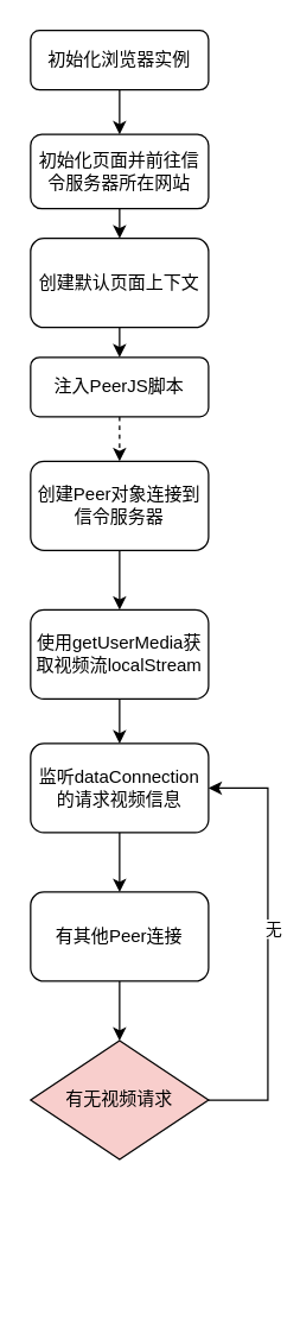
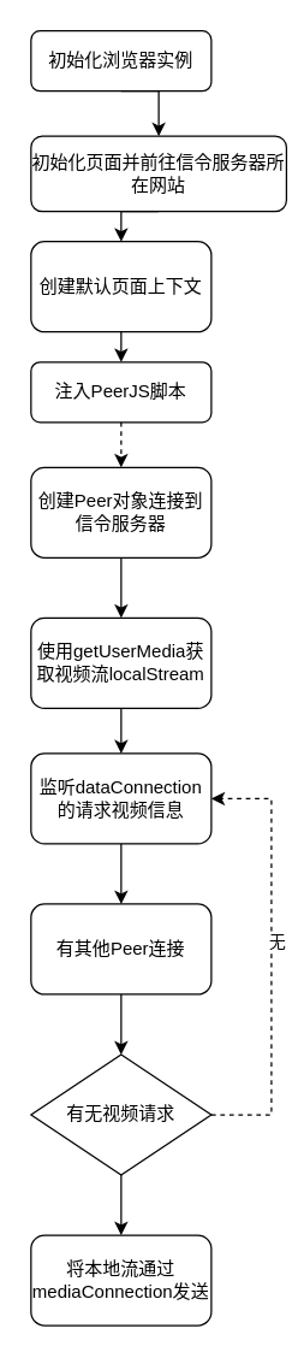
- <mxCell id="11" value="初始化页面并前往信令服务器所在网站" style="rounded=1;whiteSpace=wrap;html=1;" vertex="1" parent="1"><mxGeometry x="20" y="90" width="120" height="50" as="geometry" /></mxCell>
+ <mxCell id="11" value="初始化页面并前往信令服务器所在网站" style="rounded=1;whiteSpace=wrap;html=1;" vertex="1" parent="1"><mxGeometry x="20" y="90" width="170" height="50" as="geometry" /></mxCell>
- <mxCell id="18" style="edgeStyle=orthogonalEdgeStyle;rounded=0;orthogonalLoop=1;jettySize=auto;html=1;exitX=1;exitY=0.5;exitDx=0;exitDy=0;entryX=1;entryY=0.5;entryDx=0;entryDy=0;" edge="1" parent="1" source="21" target="15"><mxGeometry relative="1" as="geometry"><Array as="points"><mxPoint x="180" y="740" /><mxPoint x="180" y="530" /></Array></mxGeometry></mxCell>
+ <mxCell id="18" style="edgeStyle=orthogonalEdgeStyle;rounded=0;orthogonalLoop=1;jettySize=auto;html=1;exitX=1;exitY=0.5;exitDx=0;exitDy=0;entryX=1;entryY=0.5;entryDx=0;entryDy=0;dashed=1;" edge="1" parent="1" source="21" target="15"><mxGeometry relative="1" as="geometry"><Array as="points"><mxPoint x="180" y="740" /><mxPoint x="180" y="530" /></Array></mxGeometry></mxCell>
- <mxCell id="21" value="有无视频请求" style="rhombus;whiteSpace=wrap;html=1;fillColor=#f8cecc;" vertex="1" parent="1"><mxGeometry x="20" y="700" width="120" height="80" as="geometry" /></mxCell>
+ <mxCell id="21" value="有无视频请求" style="rhombus;whiteSpace=wrap;html=1;" vertex="1" parent="1"><mxGeometry x="20" y="700" width="120" height="80" as="geometry" /></mxCell>
+ <mxCell id="20" style="edgeStyle=orthogonalEdgeStyle;rounded=0;orthogonalLoop=1;jettySize=auto;html=1;exitX=0.5;exitY=1;exitDx=0;exitDy=0;entryX=0.5;entryY=0;entryDx=0;entryDy=0;" edge="1" parent="1" source="21" target="22"><mxGeometry relative="1" as="geometry"><mxPoint x="80.069" y="820" as="targetPoint" /></mxGeometry></mxCell>
+ <mxCell id="22" value="将本地流通过mediaConnection发送" style="rounded=1;whiteSpace=wrap;html=1;" vertex="1" parent="1"><mxGeometry x="20" y="820" width="120" height="60" as="geometry" /></mxCell>
